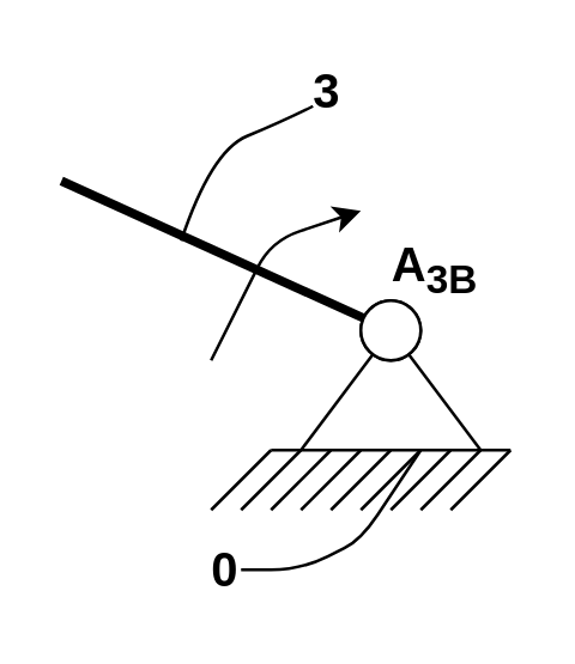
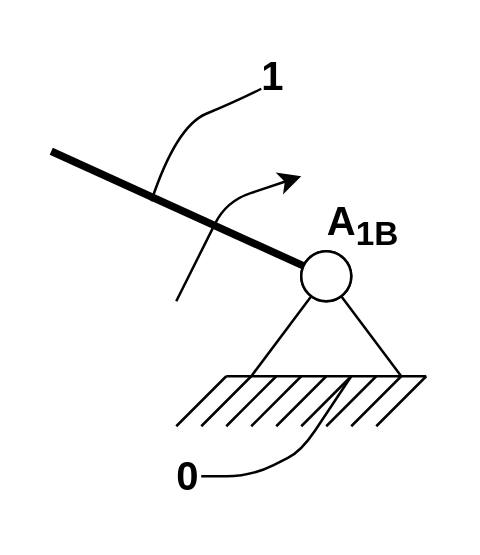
- <mxCell id="17" value="&lt;b&gt;&lt;font style=&quot;font-size: 16px&quot;&gt;3&lt;/font&gt;&lt;/b&gt;" style="text;html=1;strokeColor=none;fillColor=none;align=center;verticalAlign=middle;whiteSpace=wrap;rounded=0;glass=0;" parent="1" vertex="1"><mxGeometry x="104" y="20" width="10" height="20" as="geometry" /></mxCell>
+ <mxCell id="17" value="&lt;b&gt;&lt;font style=&quot;font-size: 16px&quot;&gt;1&lt;/font&gt;&lt;/b&gt;" style="text;html=1;strokeColor=none;fillColor=none;align=center;verticalAlign=middle;whiteSpace=wrap;rounded=0;glass=0;" parent="1" vertex="1"><mxGeometry x="104" y="20" width="10" height="20" as="geometry" /></mxCell>
- <mxCell id="21" value="&lt;b&gt;&lt;font style=&quot;font-size: 16px&quot;&gt;A&lt;sub&gt;3B&lt;/sub&gt;&lt;/font&gt;&lt;/b&gt;" style="text;html=1;strokeColor=none;fillColor=none;align=center;verticalAlign=middle;whiteSpace=wrap;rounded=0;glass=0;" parent="1" vertex="1"><mxGeometry x="130" y="80" width="30" height="20" as="geometry" /></mxCell>
+ <mxCell id="21" value="&lt;b&gt;&lt;font style=&quot;font-size: 16px&quot;&gt;A&lt;sub&gt;1B&lt;/sub&gt;&lt;/font&gt;&lt;/b&gt;" style="text;html=1;strokeColor=none;fillColor=none;align=center;verticalAlign=middle;whiteSpace=wrap;rounded=0;glass=0;" parent="1" vertex="1"><mxGeometry x="130" y="80" width="30" height="20" as="geometry" /></mxCell>
